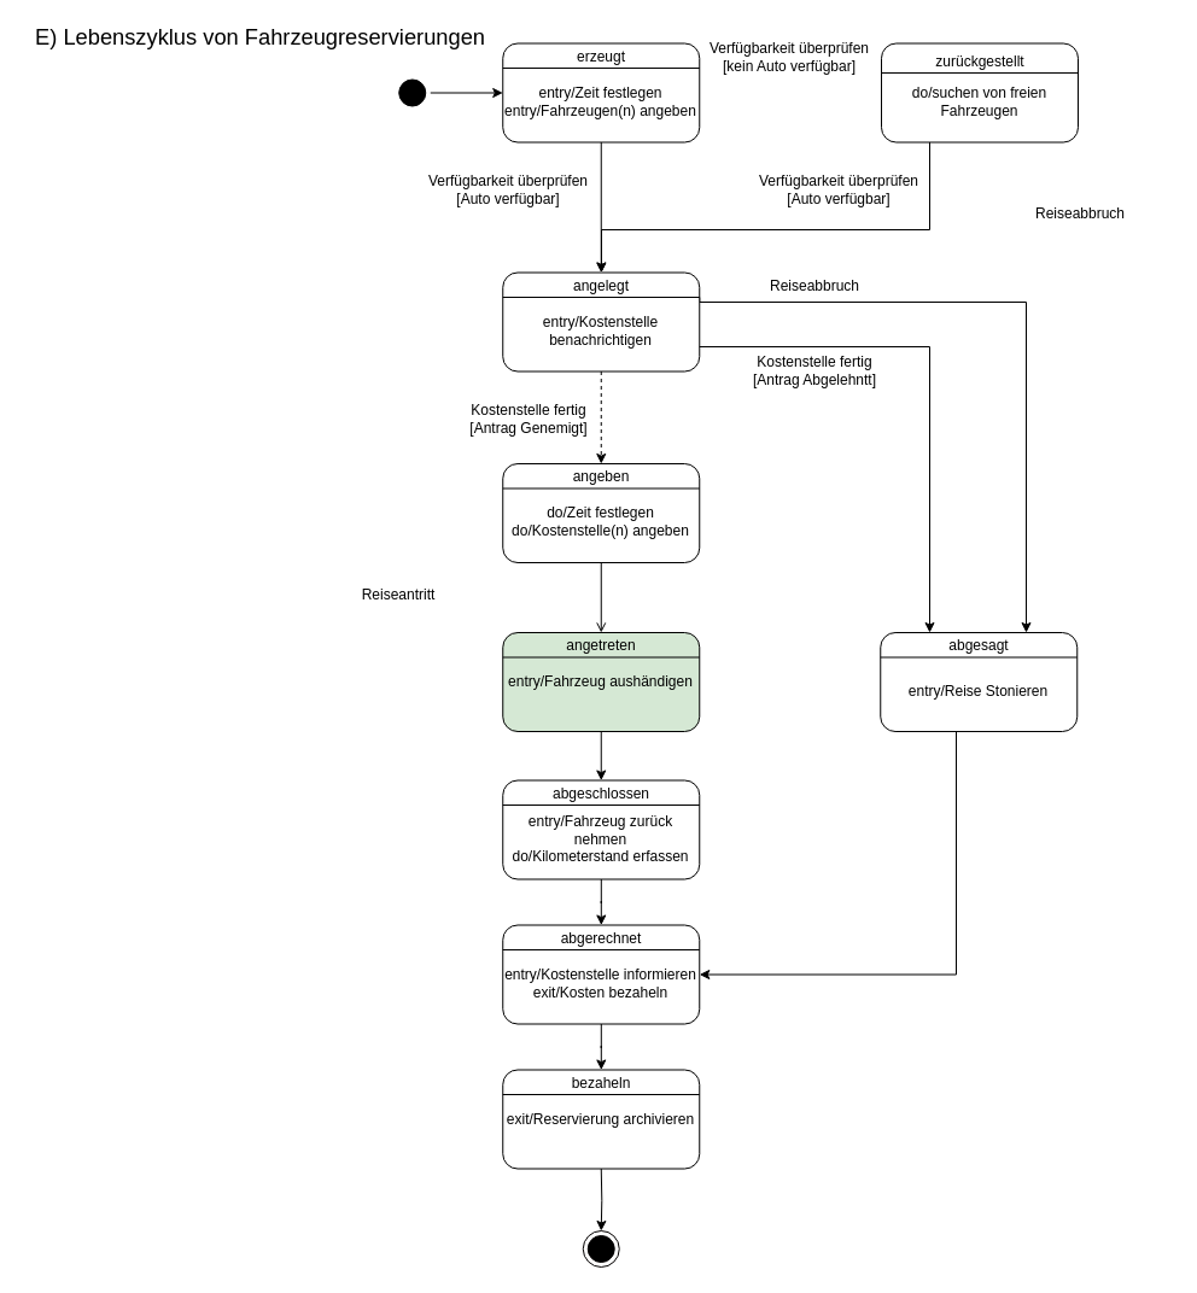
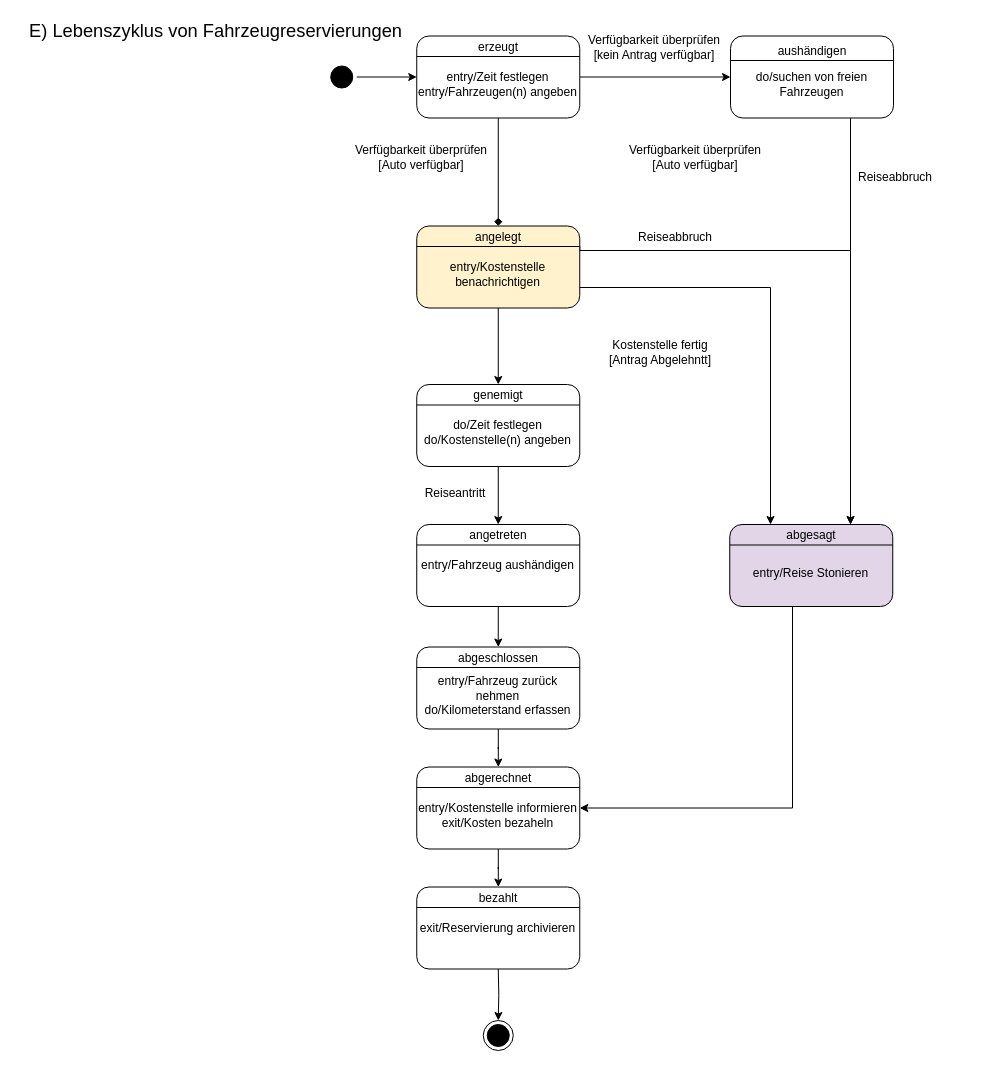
- <mxCell id="22" value="Verfügbarkeit überprüfen [kein Auto verfügbar]" style="text;html=1;strokeColor=none;fillColor=none;align=center;verticalAlign=middle;whiteSpace=wrap;rounded=0;" parent="1" vertex="1"><mxGeometry x="579.25" y="20" width="150" height="53" as="geometry" /></mxCell>
+ <mxCell id="22" value="Verfügbarkeit überprüfen [kein Antrag verfügbar]" style="text;html=1;strokeColor=none;fillColor=none;align=center;verticalAlign=middle;whiteSpace=wrap;rounded=0;" parent="1" vertex="1"><mxGeometry x="579.25" y="20" width="150" height="53" as="geometry" /></mxCell>
- <mxCell id="14" value="zurückgestellt" style="text;html=1;strokeColor=none;fillColor=none;align=center;verticalAlign=middle;whiteSpace=wrap;rounded=0;" parent="1" vertex="1"><mxGeometry x="736.75" y="35.5" width="149.5" height="30" as="geometry" /></mxCell>
+ <mxCell id="14" value="aushändigen" style="text;html=1;strokeColor=none;fillColor=none;align=center;verticalAlign=middle;whiteSpace=wrap;rounded=0;" parent="1" vertex="1"><mxGeometry x="736.75" y="35.5" width="149.5" height="30" as="geometry" /></mxCell>
+ <mxCell id="3" style="edgeStyle=orthogonalEdgeStyle;rounded=0;orthogonalLoop=1;jettySize=auto;html=1;" edge="1" parent="1" source="4" target="12"><mxGeometry relative="1" as="geometry" /></mxCell>
+ <mxCell id="11" style="edgeStyle=orthogonalEdgeStyle;rounded=0;orthogonalLoop=1;jettySize=auto;html=1;" edge="1" parent="1" source="12" target="33"><mxGeometry relative="1" as="geometry"><mxPoint x="960" y="480" as="targetPoint" /><Array as="points"><mxPoint x="850" y="390" /><mxPoint x="850" y="390" /></Array></mxGeometry></mxCell>
- <mxCell id="10" style="edgeStyle=orthogonalEdgeStyle;rounded=0;orthogonalLoop=1;jettySize=auto;html=1;" edge="1" parent="1" source="12" target="25"><mxGeometry relative="1" as="geometry"><Array as="points"><mxPoint x="770" y="190" /><mxPoint x="498" y="190" /></Array></mxGeometry></mxCell>
- <mxCell id="2" style="edgeStyle=orthogonalEdgeStyle;rounded=0;orthogonalLoop=1;jettySize=auto;html=1;" edge="1" parent="1" source="4" target="25"><mxGeometry relative="1" as="geometry" /></mxCell>
+ <mxCell id="2" style="edgeStyle=orthogonalEdgeStyle;rounded=0;orthogonalLoop=1;jettySize=auto;html=1;endArrow=diamond;" edge="1" parent="1" source="4" target="25"><mxGeometry relative="1" as="geometry" /></mxCell>
- <mxCell id="25" value="&lt;div&gt;&lt;br&gt;&lt;/div&gt;&lt;div&gt;entry/Kostenstelle benachrichtigen&lt;br&gt;&lt;/div&gt;" style="rounded=1;whiteSpace=wrap;html=1;" vertex="1" parent="1"><mxGeometry x="416.25" y="225.5" width="163" height="82" as="geometry" /></mxCell>
+ <mxCell id="25" value="&lt;div&gt;&lt;br&gt;&lt;/div&gt;&lt;div&gt;entry/Kostenstelle benachrichtigen&lt;br&gt;&lt;/div&gt;" style="rounded=1;whiteSpace=wrap;html=1;fillColor=#fff2cc;" vertex="1" parent="1"><mxGeometry x="416.25" y="225.5" width="163" height="82" as="geometry" /></mxCell>
- <mxCell id="18" value="Kostenstelle fertig&lt;br&gt;[Antrag Abgelehntt]" style="text;html=1;strokeColor=none;fillColor=none;align=center;verticalAlign=middle;whiteSpace=wrap;rounded=0;" parent="1" vertex="1"><mxGeometry x="600" y="280" width="150" height="53" as="geometry" /></mxCell>
+ <mxCell id="18" value="Kostenstelle fertig&lt;br&gt;[Antrag Abgelehntt]" style="text;html=1;strokeColor=none;fillColor=none;align=center;verticalAlign=middle;whiteSpace=wrap;rounded=0;" parent="1" vertex="1"><mxGeometry x="585" y="325" width="150" height="53" as="geometry" /></mxCell>
- <mxCell id="24" style="edgeStyle=orthogonalEdgeStyle;rounded=0;orthogonalLoop=1;jettySize=auto;html=1;dashed=1;" edge="1" parent="1" source="25" target="50"><mxGeometry relative="1" as="geometry" /></mxCell>
+ <mxCell id="24" style="edgeStyle=orthogonalEdgeStyle;rounded=0;orthogonalLoop=1;jettySize=auto;html=1;" edge="1" parent="1" source="25" target="50"><mxGeometry relative="1" as="geometry" /></mxCell>
- <mxCell id="53" value="Kostenstelle fertig&lt;br&gt;[Antrag Genemigt]" style="text;html=1;strokeColor=none;fillColor=none;align=center;verticalAlign=middle;whiteSpace=wrap;rounded=0;" vertex="1" parent="1"><mxGeometry x="362.75" y="320" width="150" height="53" as="geometry" /></mxCell>
- <mxCell id="52" value="angeben" style="text;html=1;strokeColor=none;fillColor=none;align=center;verticalAlign=middle;whiteSpace=wrap;rounded=0;" vertex="1" parent="1"><mxGeometry x="423" y="380" width="149.5" height="30" as="geometry" /></mxCell>
+ <mxCell id="52" value="genemigt" style="text;html=1;strokeColor=none;fillColor=none;align=center;verticalAlign=middle;whiteSpace=wrap;rounded=0;" vertex="1" parent="1"><mxGeometry x="423" y="380" width="149.5" height="30" as="geometry" /></mxCell>
- <mxCell id="20" value="&lt;div&gt;Reiseantritt&lt;/div&gt;" style="text;html=1;strokeColor=none;fillColor=none;align=center;verticalAlign=middle;whiteSpace=wrap;rounded=0;" parent="1" vertex="1"><mxGeometry x="255" y="466" width="150" height="53" as="geometry" /></mxCell>
+ <mxCell id="20" value="&lt;div&gt;Reiseantritt&lt;/div&gt;" style="text;html=1;strokeColor=none;fillColor=none;align=center;verticalAlign=middle;whiteSpace=wrap;rounded=0;" parent="1" vertex="1"><mxGeometry x="380" y="466" width="150" height="53" as="geometry" /></mxCell>
- <mxCell id="49" style="edgeStyle=orthogonalEdgeStyle;rounded=0;orthogonalLoop=1;jettySize=auto;html=1;endArrow=open;" edge="1" parent="1" source="50" target="29"><mxGeometry relative="1" as="geometry" /></mxCell>
+ <mxCell id="49" style="edgeStyle=orthogonalEdgeStyle;rounded=0;orthogonalLoop=1;jettySize=auto;html=1;" edge="1" parent="1" source="50" target="29"><mxGeometry relative="1" as="geometry" /></mxCell>
- <mxCell id="29" value="entry/Fahrzeug aushändigen" style="rounded=1;whiteSpace=wrap;html=1;fillColor=#d5e8d4;" vertex="1" parent="1"><mxGeometry x="416.25" y="524" width="163" height="82" as="geometry" /></mxCell>
+ <mxCell id="29" value="entry/Fahrzeug aushändigen" style="rounded=1;whiteSpace=wrap;html=1;" vertex="1" parent="1"><mxGeometry x="416.25" y="524" width="163" height="82" as="geometry" /></mxCell>
- <mxCell id="33" value="&lt;div&gt;&lt;br&gt;&lt;/div&gt;&lt;div&gt;entry/Reise Stonieren&lt;/div&gt;" style="rounded=1;whiteSpace=wrap;html=1;" vertex="1" parent="1"><mxGeometry x="729.25" y="524" width="163" height="82" as="geometry" /></mxCell>
+ <mxCell id="33" value="&lt;div&gt;&lt;br&gt;&lt;/div&gt;&lt;div&gt;entry/Reise Stonieren&lt;/div&gt;" style="rounded=1;whiteSpace=wrap;html=1;fillColor=#e1d5e7;" vertex="1" parent="1"><mxGeometry x="729.25" y="524" width="163" height="82" as="geometry" /></mxCell>
- <mxCell id="46" value="bezaheln" style="text;html=1;strokeColor=none;fillColor=none;align=center;verticalAlign=middle;whiteSpace=wrap;rounded=0;" vertex="1" parent="1"><mxGeometry x="423" y="882.5" width="149.5" height="30" as="geometry" /></mxCell>
+ <mxCell id="46" value="bezahlt" style="text;html=1;strokeColor=none;fillColor=none;align=center;verticalAlign=middle;whiteSpace=wrap;rounded=0;" vertex="1" parent="1"><mxGeometry x="423" y="882.5" width="149.5" height="30" as="geometry" /></mxCell>
